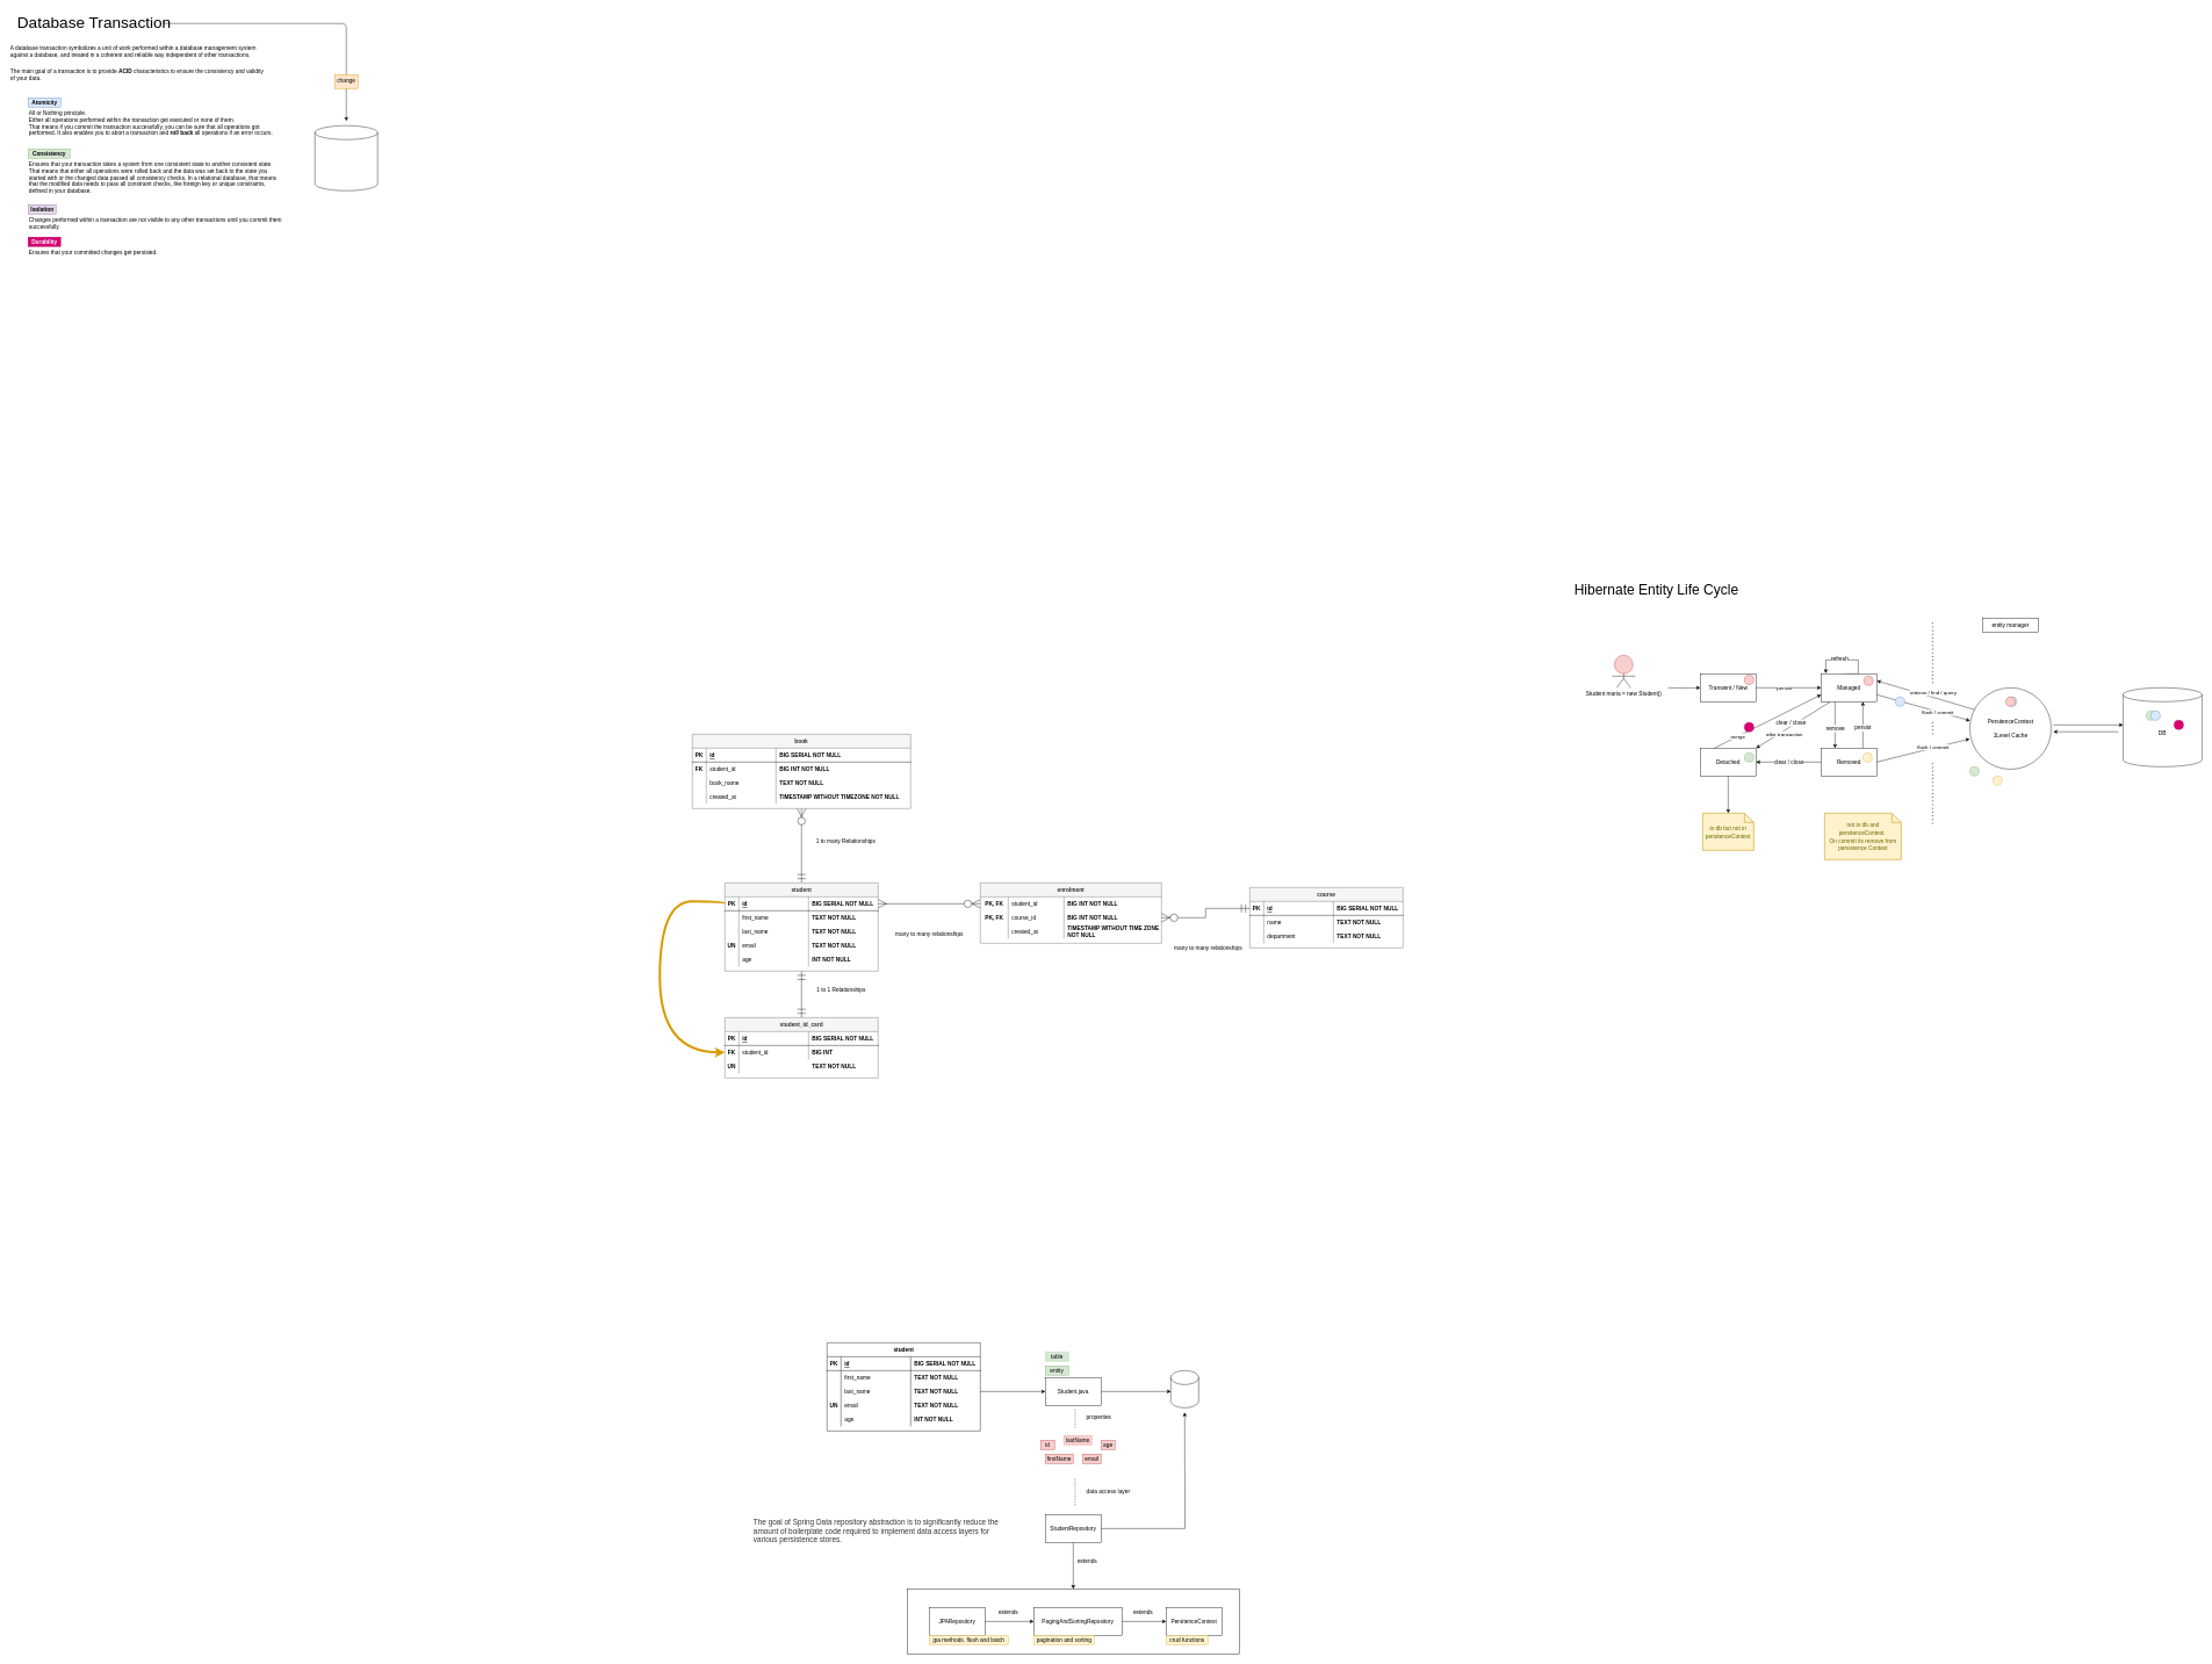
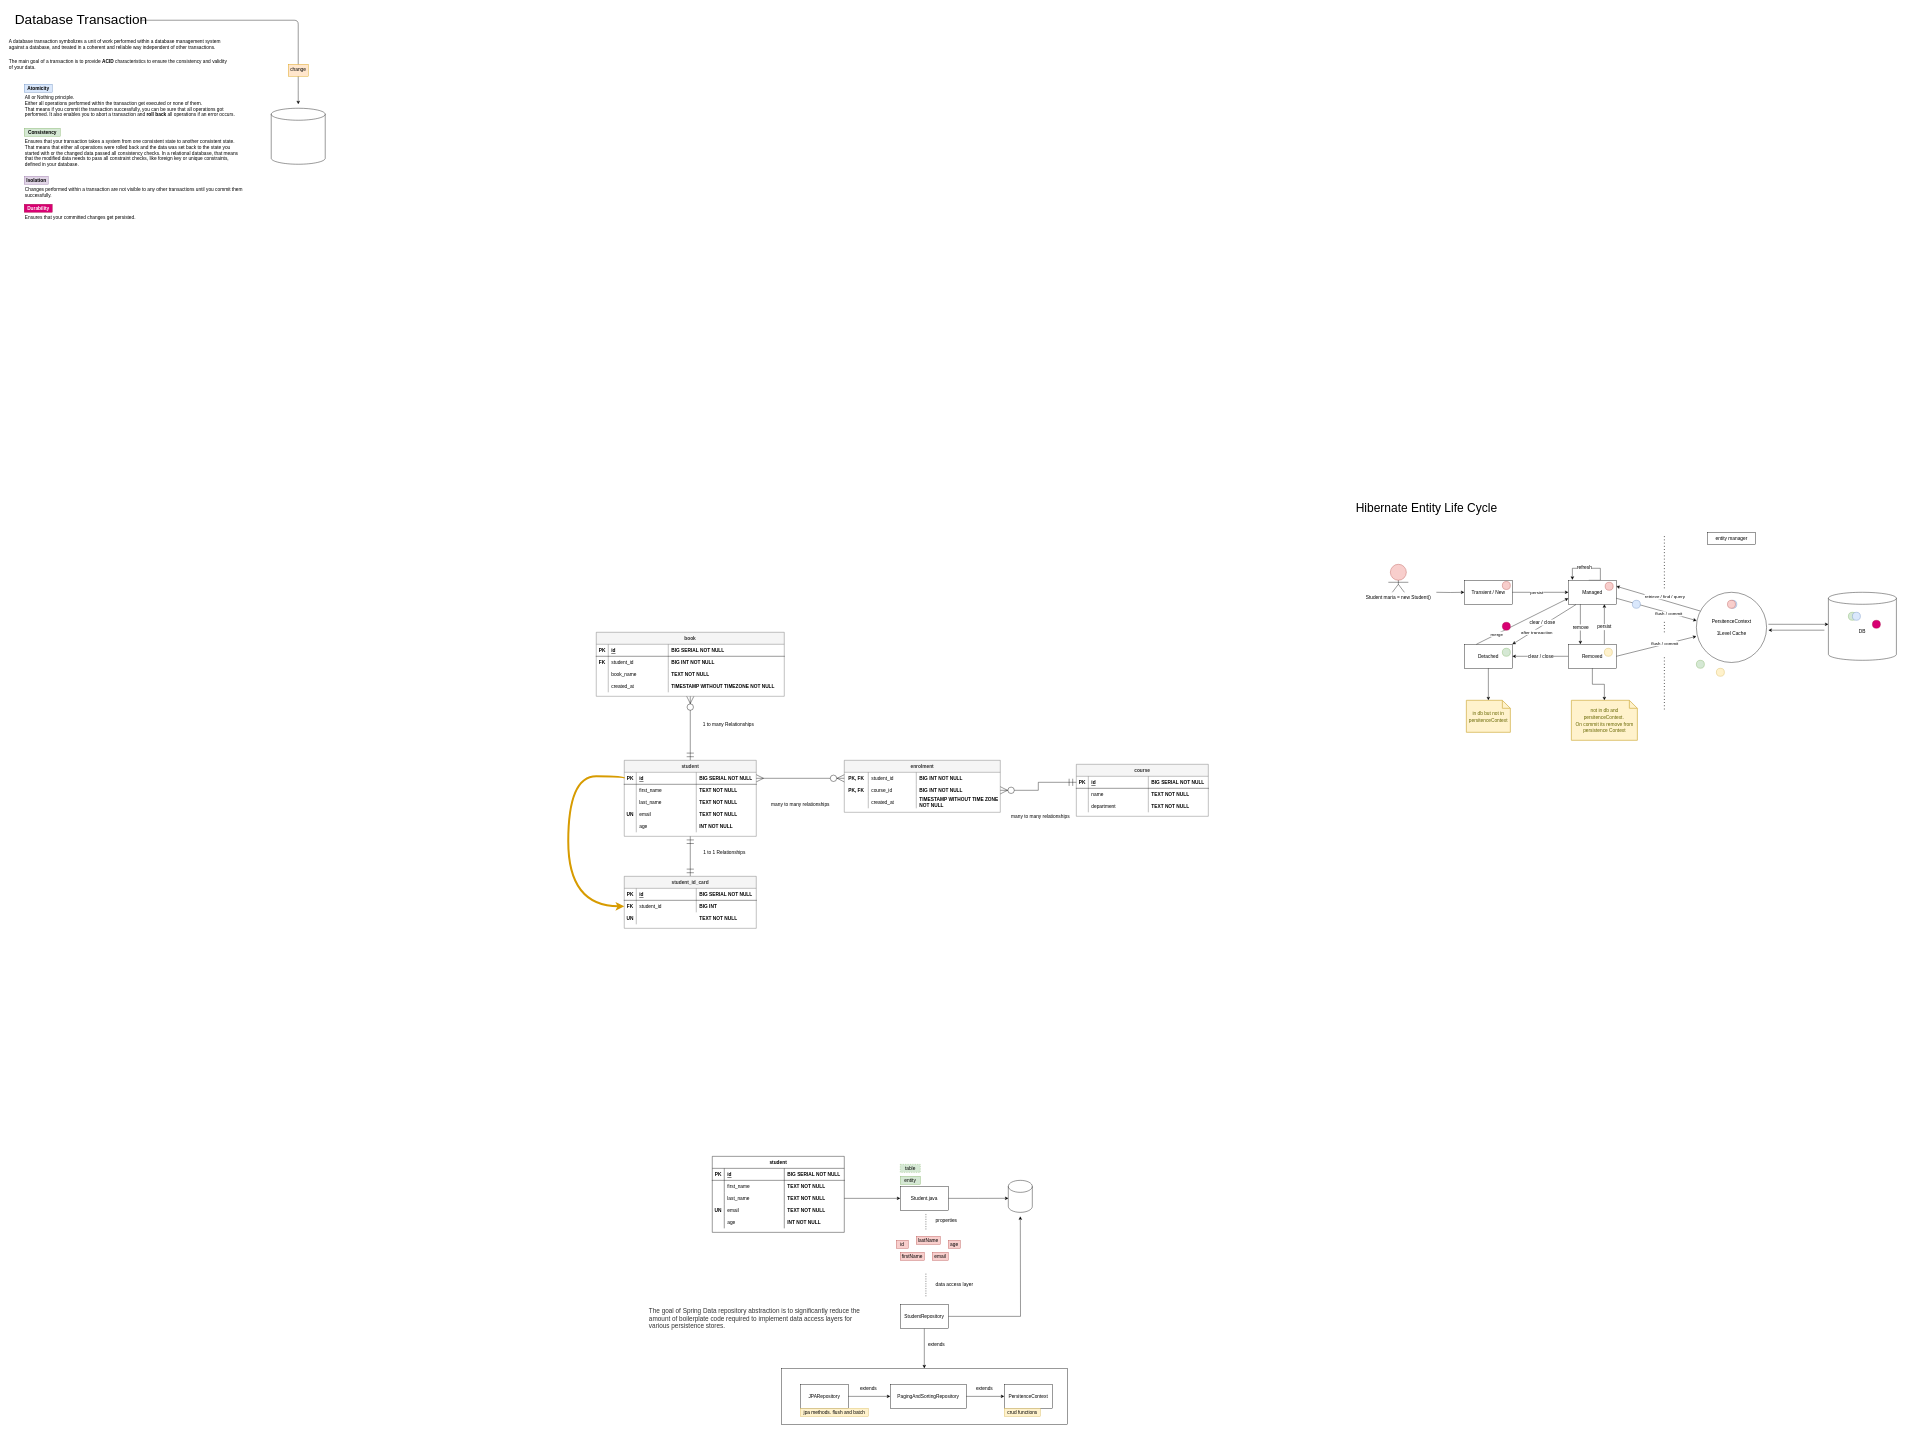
+ <mxCell id="191" value="" style="edgeStyle=orthogonalEdgeStyle;rounded=0;orthogonalLoop=1;jettySize=auto;html=1;" parent="1" source="151" target="173" edge="1"><mxGeometry x="2220" y="-1210" as="geometry" /></mxCell>
- <mxCell id="110" value="lastName" style="rounded=0;whiteSpace=wrap;html=1;shadow=0;sketch=0;fillColor=#f8cecc;strokeColor=#b85450;dashed=1;" parent="1" vertex="1"><mxGeometry x="2290" y="3090" width="60" height="20" as="geometry" /></mxCell>
+ <mxCell id="110" value="lastName" style="rounded=0;whiteSpace=wrap;html=1;shadow=0;sketch=0;fillColor=#f8cecc;strokeColor=#b85450;" parent="1" vertex="1"><mxGeometry x="2290" y="3090" width="60" height="20" as="geometry" /></mxCell>
- <mxCell id="131" value="pagination and sorting" style="text;html=1;align=center;verticalAlign=middle;resizable=0;points=[];autosize=1;fillColor=#fff2cc;strokeColor=#d6b656;" parent="129" vertex="1"><mxGeometry y="60" width="130" height="20" as="geometry" /></mxCell>
